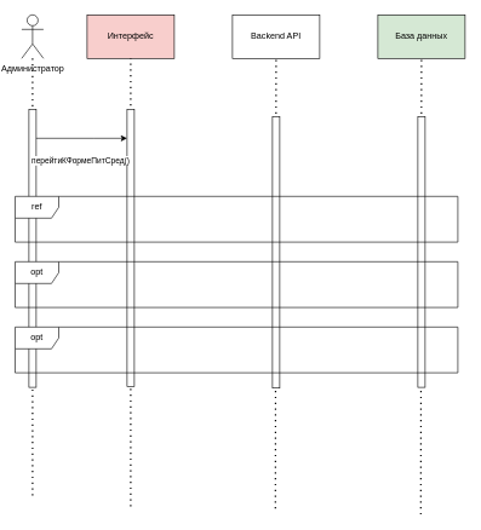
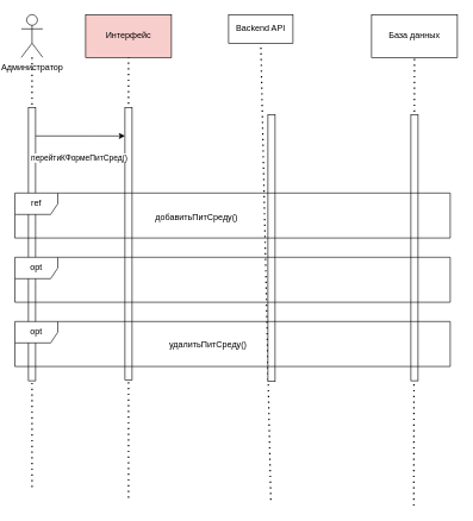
- <mxCell id="10" value="Backend API" style="rounded=0;whiteSpace=wrap;html=1;" parent="1" vertex="1"><mxGeometry x="319" y="20" width="120" height="60" as="geometry" /></mxCell>
+ <mxCell id="10" value="Backend API" style="rounded=0;whiteSpace=wrap;html=1;" parent="1" vertex="1"><mxGeometry x="319" y="20" width="90" height="40" as="geometry" /></mxCell>
- <mxCell id="12" value="База данных" style="rounded=0;whiteSpace=wrap;html=1;fillColor=#d5e8d4;" parent="1" vertex="1"><mxGeometry x="519" y="20" width="120" height="60" as="geometry" /></mxCell>
+ <mxCell id="12" value="База данных" style="rounded=0;whiteSpace=wrap;html=1;" parent="1" vertex="1"><mxGeometry x="519" y="20" width="120" height="60" as="geometry" /></mxCell>
+ <mxCell id="17" value="добавитьПитСреду()" style="text;html=1;align=center;verticalAlign=middle;resizable=0;points=[];autosize=1;strokeColor=none;fillColor=none;" parent="1" vertex="1"><mxGeometry x="206" y="291" width="135" height="26" as="geometry" /></mxCell>
+ <mxCell id="20" value="удалитьПитСреду()" style="text;html=1;align=center;verticalAlign=middle;resizable=0;points=[];autosize=1;strokeColor=none;fillColor=none;" parent="1" vertex="1"><mxGeometry x="226" y="469.5" width="127" height="26" as="geometry" /></mxCell>
